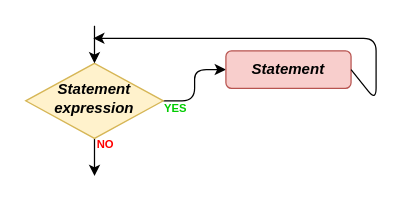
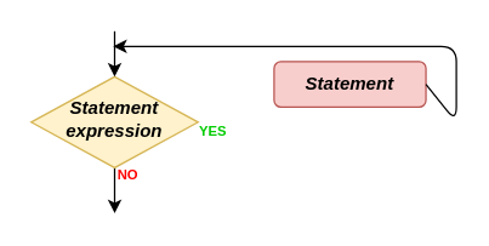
- <mxCell id="2" value="" style="edgeStyle=orthogonalEdgeStyle;rounded=1;orthogonalLoop=1;jettySize=auto;html=1;endArrow=classic;endFill=1;endSize=6;" parent="1" source="4" target="5" edge="1"><mxGeometry relative="1" as="geometry" /></mxCell>
